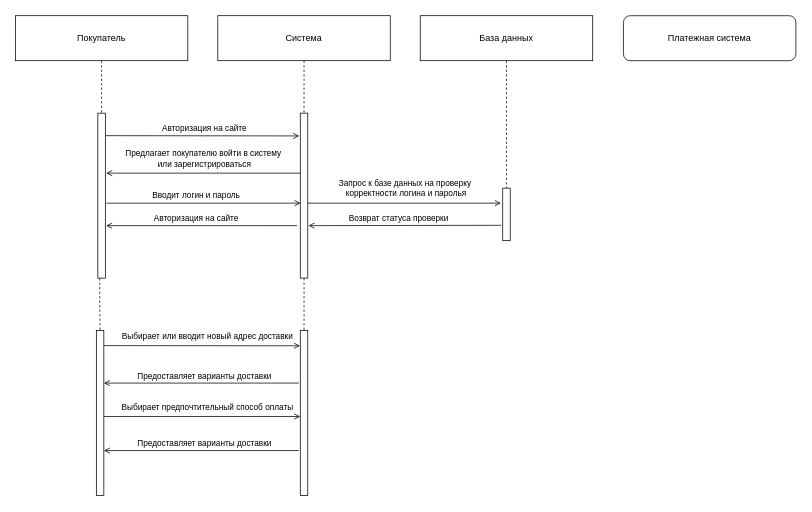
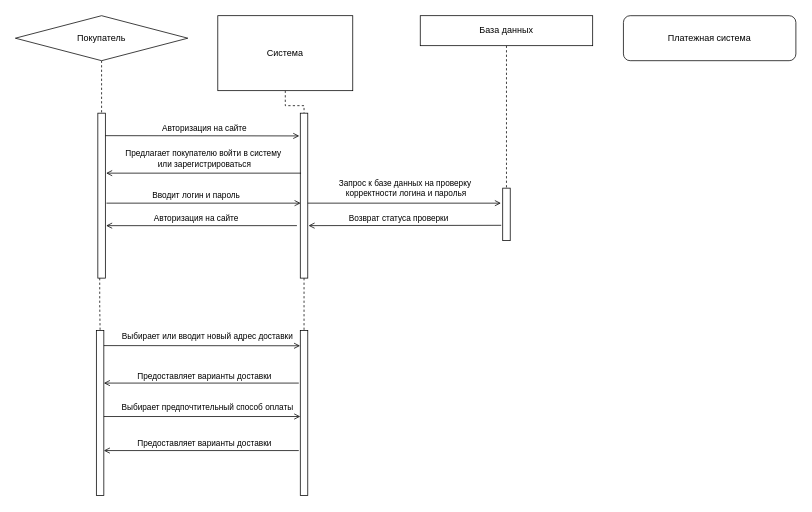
- <mxCell id="3" value="Покупатель" style="rounded=0;whiteSpace=wrap;html=1;" vertex="1" parent="1"><mxGeometry x="20" y="20" width="230" height="60" as="geometry" /></mxCell>
+ <mxCell id="3" value="Покупатель" style="rhombus;whiteSpace=wrap;html=1;" vertex="1" parent="1"><mxGeometry x="20" y="20" width="230" height="60" as="geometry" /></mxCell>
- <mxCell id="5" value="Система" style="rounded=0;whiteSpace=wrap;html=1;" vertex="1" parent="1"><mxGeometry x="290" y="20" width="230" height="60" as="geometry" /></mxCell>
+ <mxCell id="5" value="Система" style="rounded=0;whiteSpace=wrap;html=1;" vertex="1" parent="1"><mxGeometry x="290" y="20" width="180" height="100" as="geometry" /></mxCell>
- <mxCell id="7" value="База данных" style="rounded=0;whiteSpace=wrap;html=1;" vertex="1" parent="1"><mxGeometry x="560" y="20" width="230" height="60" as="geometry" /></mxCell>
+ <mxCell id="7" value="База данных" style="rounded=0;whiteSpace=wrap;html=1;" vertex="1" parent="1"><mxGeometry x="560" y="20" width="230" height="40" as="geometry" /></mxCell>
